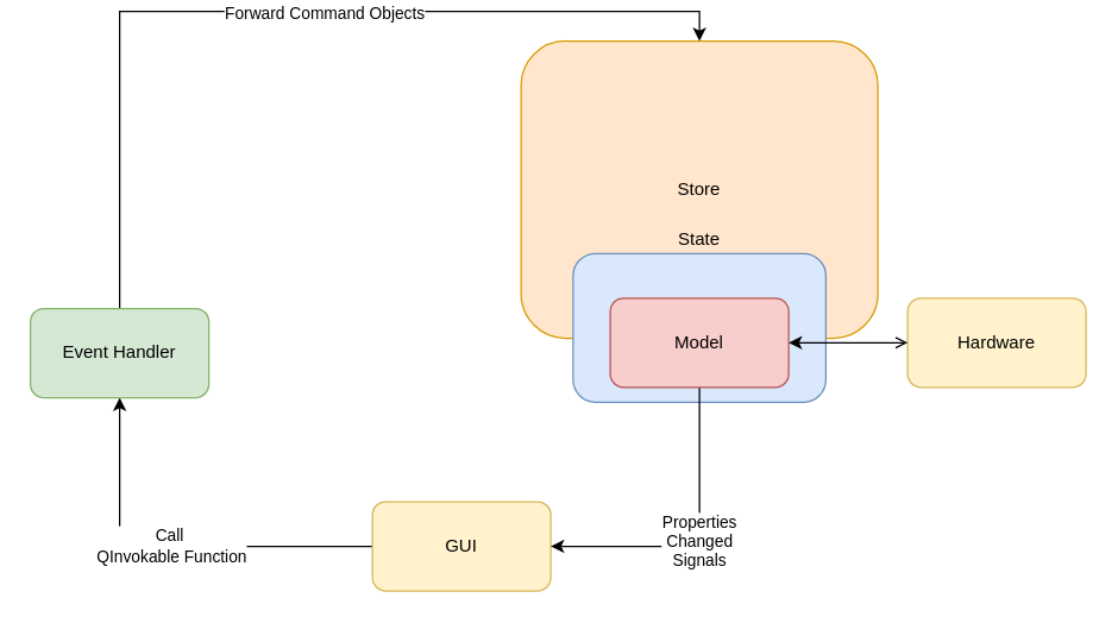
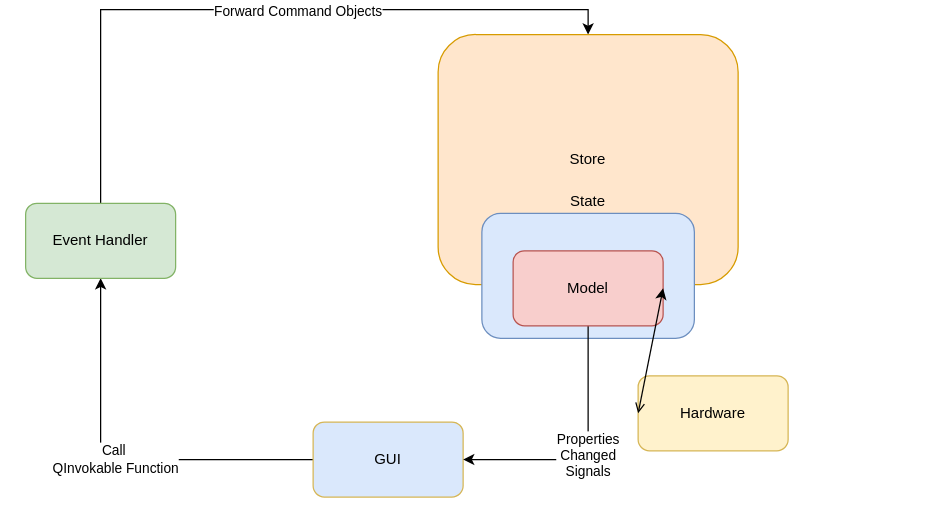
- <mxCell id="9" value="Hardware" style="rounded=1;whiteSpace=wrap;html=1;fillColor=#fff2cc;strokeColor=#d6b656;" vertex="1" parent="1"><mxGeometry x="610" y="193" width="120" height="60" as="geometry" /></mxCell>
+ <mxCell id="9" value="Hardware" style="rounded=1;whiteSpace=wrap;html=1;fillColor=#fff2cc;strokeColor=#d6b656;" vertex="1" parent="1"><mxGeometry x="510" y="293" width="120" height="60" as="geometry" /></mxCell>
- <mxCell id="6" value="Event Handler" style="rounded=1;whiteSpace=wrap;html=1;fillColor=#d5e8d4;strokeColor=#82b366;" vertex="1" parent="1"><mxGeometry x="20" y="200" width="120" height="60" as="geometry" /></mxCell>
+ <mxCell id="6" value="Event Handler" style="rounded=1;whiteSpace=wrap;html=1;fillColor=#d5e8d4;strokeColor=#82b366;" vertex="1" parent="1"><mxGeometry x="20" y="155" width="120" height="60" as="geometry" /></mxCell>
- <mxCell id="3" value="&lt;div&gt;GUI&lt;/div&gt;" style="rounded=1;whiteSpace=wrap;html=1;fillColor=#fff2cc;strokeColor=#d6b656;" vertex="1" parent="1"><mxGeometry x="250" y="330" width="120" height="60" as="geometry" /></mxCell>
+ <mxCell id="3" value="&lt;div&gt;GUI&lt;/div&gt;" style="rounded=1;whiteSpace=wrap;html=1;fillColor=#dae8fc;strokeColor=#d6b656;" vertex="1" parent="1"><mxGeometry x="250" y="330" width="120" height="60" as="geometry" /></mxCell>
